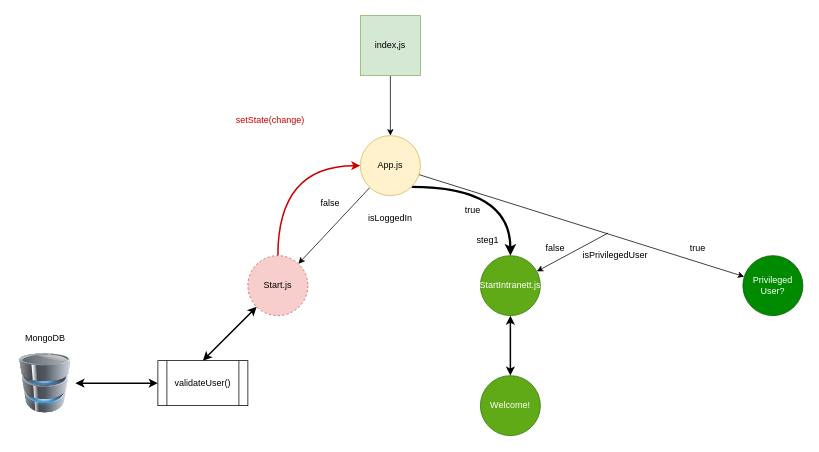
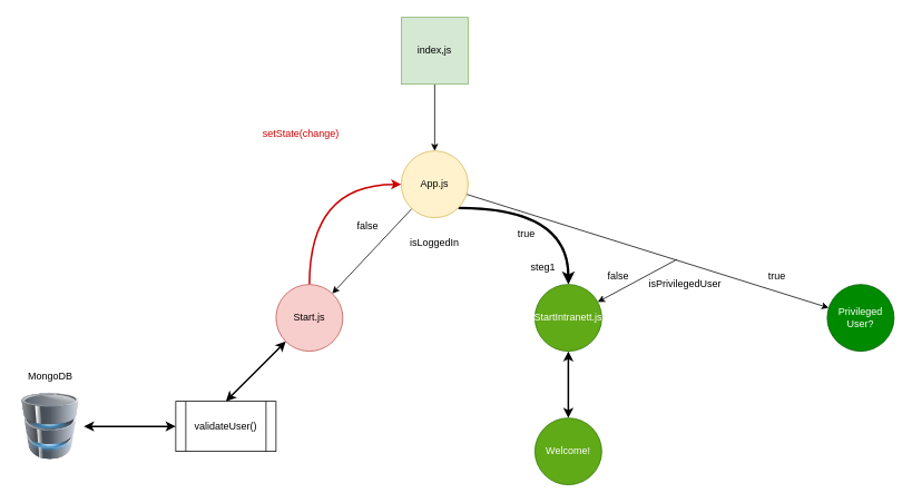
- <mxCell id="15" value="Start.js" style="ellipse;whiteSpace=wrap;html=1;aspect=fixed;fillColor=#f8cecc;strokeColor=#b85450;dashed=1;" parent="1" vertex="1"><mxGeometry x="330" y="340" width="80" height="80" as="geometry" /></mxCell>
+ <mxCell id="15" value="Start.js" style="ellipse;whiteSpace=wrap;html=1;aspect=fixed;fillColor=#f8cecc;strokeColor=#b85450;" parent="1" vertex="1"><mxGeometry x="330" y="340" width="80" height="80" as="geometry" /></mxCell>
